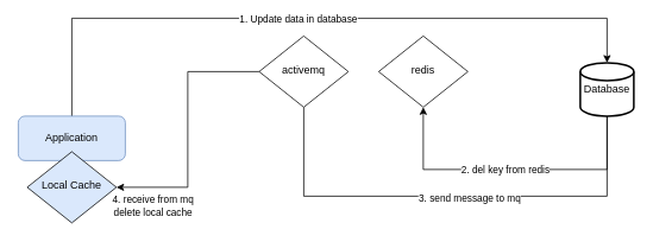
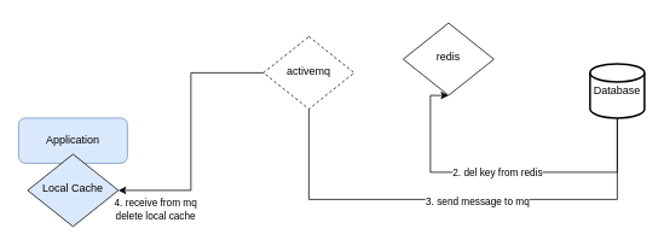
- <mxCell id="2" style="edgeStyle=orthogonalEdgeStyle;rounded=0;orthogonalLoop=1;jettySize=auto;html=1;entryX=0.5;entryY=0;entryDx=0;entryDy=0;entryPerimeter=0;" parent="1" source="4" target="11" edge="1"><mxGeometry relative="1" as="geometry"><mxPoint x="810" y="-20" as="targetPoint" /><Array as="points"><mxPoint x="80" y="20" /><mxPoint x="680" y="20" /></Array></mxGeometry></mxCell>
- <mxCell id="3" value="1. Update data in database" style="edgeLabel;html=1;align=center;verticalAlign=middle;resizable=0;points=[];" parent="2" vertex="1" connectable="0"><mxGeometry x="-0.045" y="4" relative="1" as="geometry"><mxPoint y="4" as="offset" /></mxGeometry></mxCell>
- <mxCell id="14" value="activemq" style="rhombus;whiteSpace=wrap;html=1;shadow=0;fontFamily=Helvetica;fontSize=12;align=center;strokeWidth=1;spacing=6;spacingTop=-4;" parent="1" vertex="1"><mxGeometry x="290" y="40" width="100" height="80" as="geometry" /></mxCell>
+ <mxCell id="14" value="activemq" style="rhombus;whiteSpace=wrap;html=1;shadow=0;fontFamily=Helvetica;fontSize=12;align=center;strokeWidth=1;spacing=6;spacingTop=-4;dashed=1;" parent="1" vertex="1"><mxGeometry x="290" y="40" width="100" height="80" as="geometry" /></mxCell>
- <mxCell id="6" value="redis" style="rhombus;whiteSpace=wrap;html=1;shadow=0;fontFamily=Helvetica;fontSize=12;align=center;strokeWidth=1;spacing=6;spacingTop=-4;" parent="1" vertex="1"><mxGeometry x="424" y="40" width="100" height="80" as="geometry" /></mxCell>
+ <mxCell id="6" value="redis" style="rhombus;whiteSpace=wrap;html=1;shadow=0;fontFamily=Helvetica;fontSize=12;align=center;strokeWidth=1;spacing=6;spacingTop=-4;" parent="1" vertex="1"><mxGeometry x="444" y="25" width="100" height="80" as="geometry" /></mxCell>
